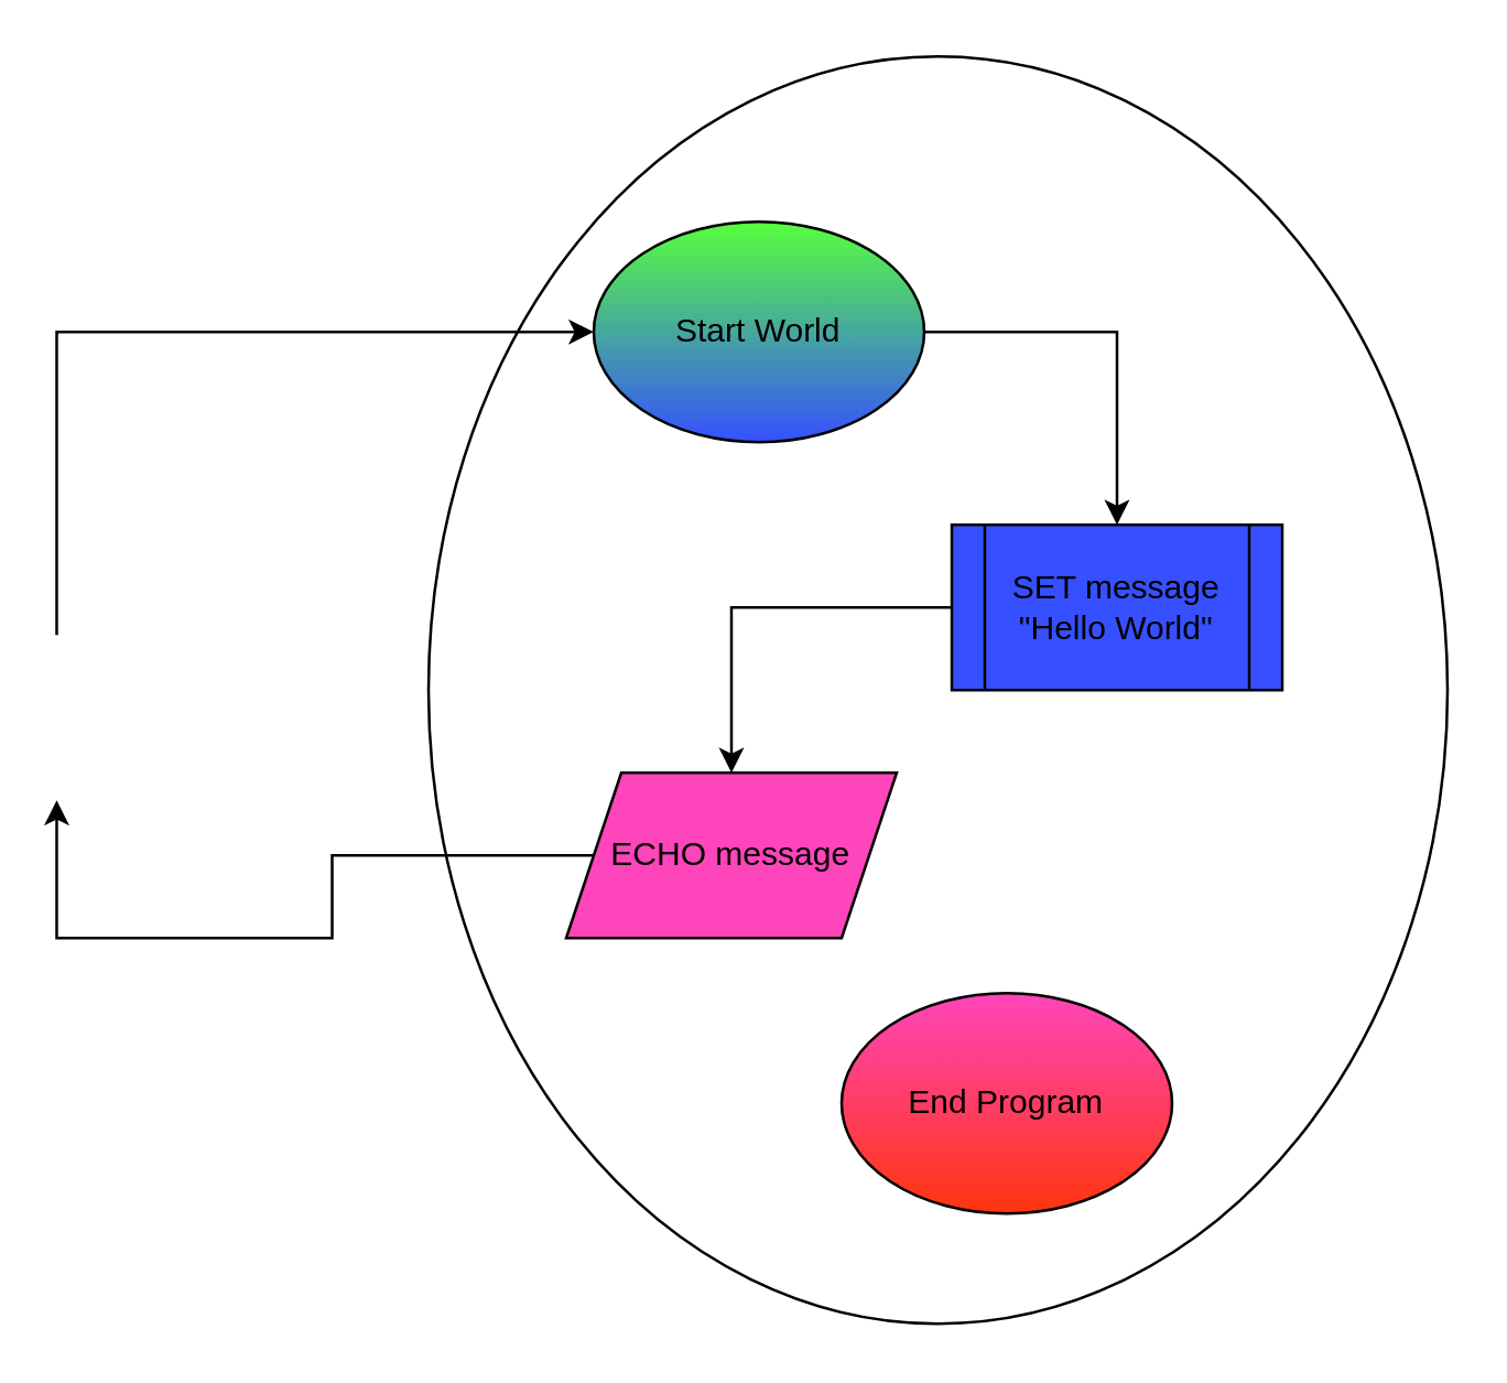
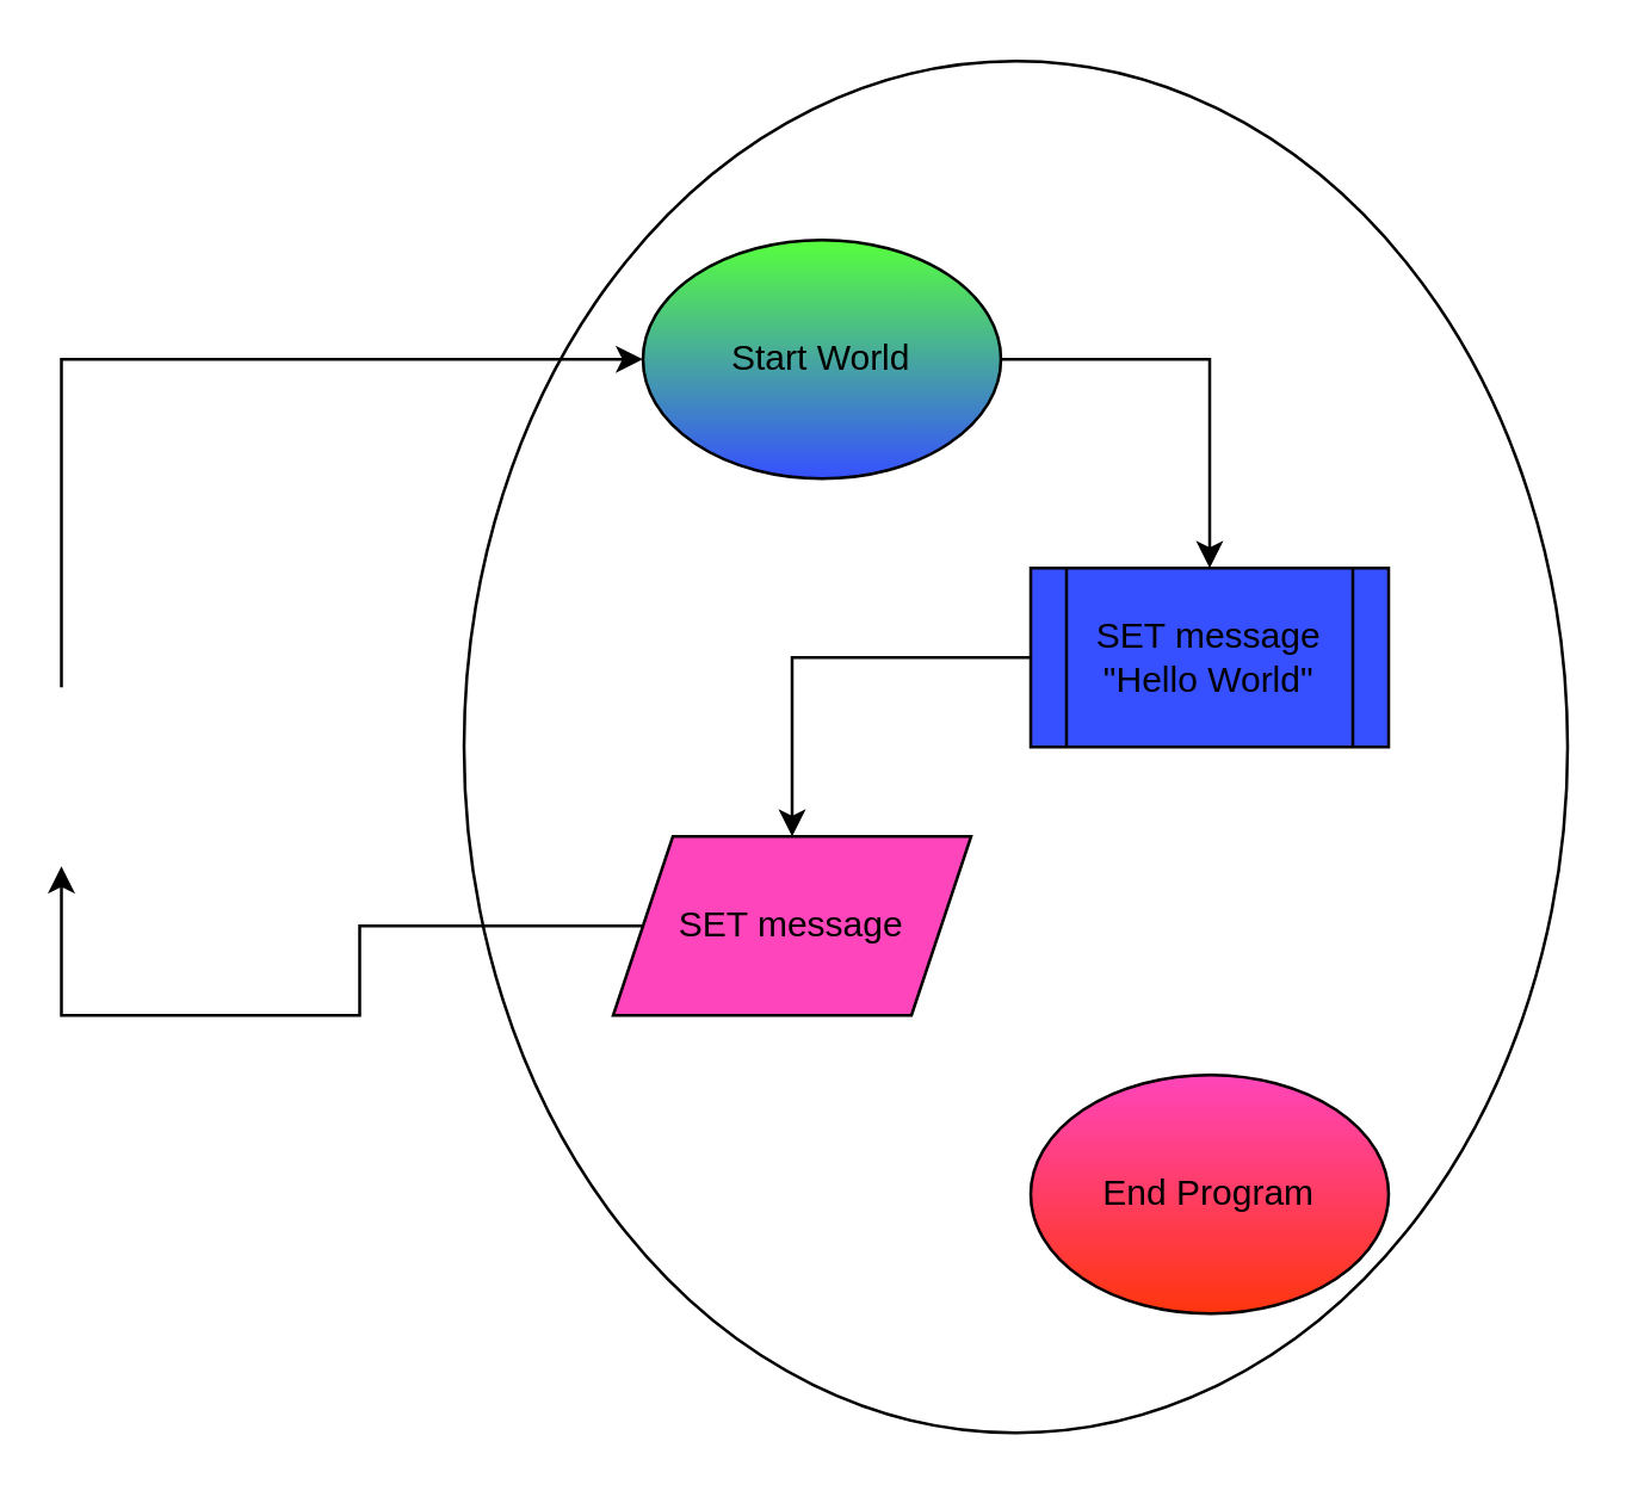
- <mxCell id="8" value="ECHO message" style="shape=parallelogram;perimeter=parallelogramPerimeter;whiteSpace=wrap;html=1;fixedSize=1;gradientColor=#FF45BB;fillColor=#FF45BB;" vertex="1" parent="1"><mxGeometry x="205" y="280" width="120" height="60" as="geometry" /></mxCell>
+ <mxCell id="8" value="SET message" style="shape=parallelogram;perimeter=parallelogramPerimeter;whiteSpace=wrap;html=1;fixedSize=1;gradientColor=#FF45BB;fillColor=#FF45BB;" vertex="1" parent="1"><mxGeometry x="205" y="280" width="120" height="60" as="geometry" /></mxCell>
- <mxCell id="9" value="End Program" style="ellipse;whiteSpace=wrap;html=1;gradientColor=#FF350D;fillColor=#FF45BB;" vertex="1" parent="1"><mxGeometry x="305" y="360" width="120" height="80" as="geometry" /></mxCell>
+ <mxCell id="9" value="End Program" style="ellipse;whiteSpace=wrap;html=1;gradientColor=#FF350D;fillColor=#FF45BB;" vertex="1" parent="1"><mxGeometry x="345" y="360" width="120" height="80" as="geometry" /></mxCell>
